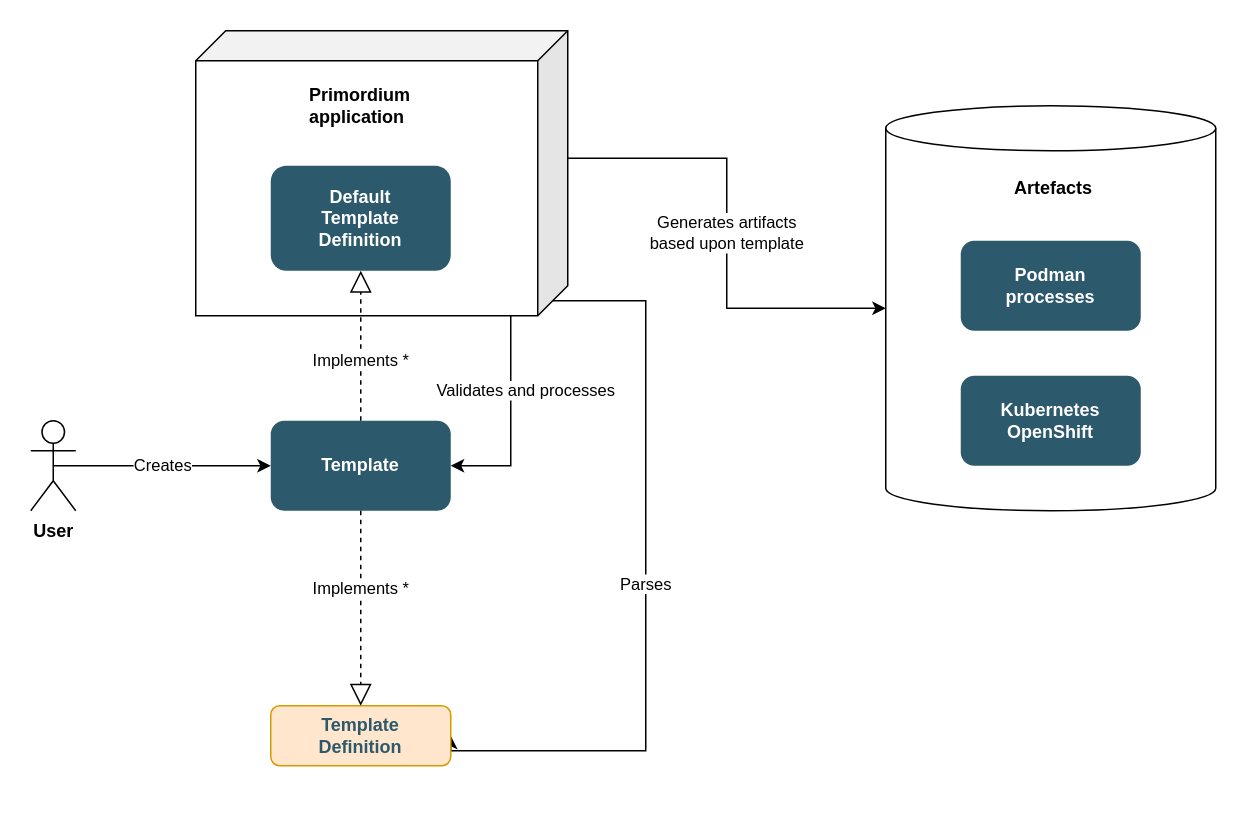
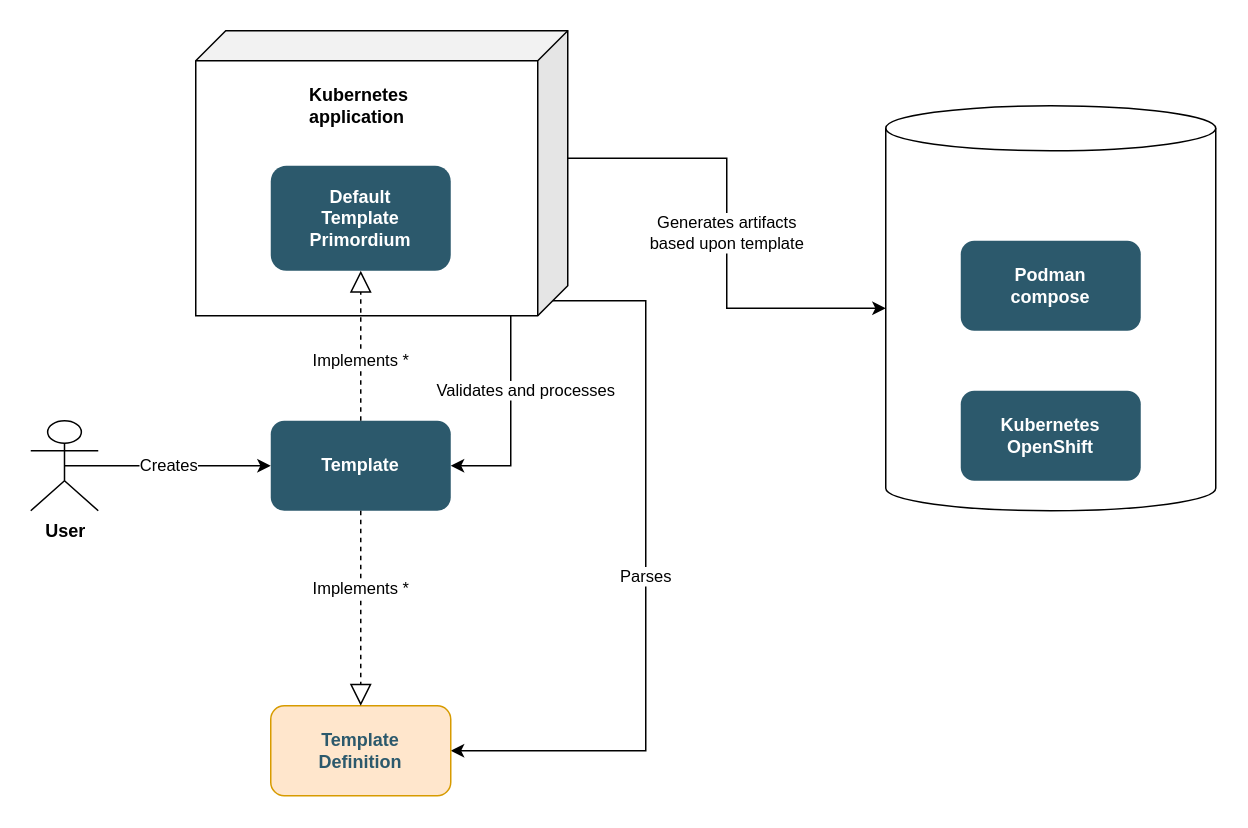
- <mxCell id="15" value="Primordium&lt;br&gt;application" style="text;strokeColor=none;fillColor=none;align=left;verticalAlign=middle;spacingLeft=4;spacingRight=4;overflow=hidden;points=[[0,0.5],[1,0.5]];portConstraint=eastwest;rotatable=0;whiteSpace=wrap;html=1;fontStyle=1" vertex="1" parent="1"><mxGeometry x="200" y="50" width="80" height="40" as="geometry" /></mxCell>
+ <mxCell id="15" value="Kubernetes&lt;br&gt;application" style="text;strokeColor=none;fillColor=none;align=left;verticalAlign=middle;spacingLeft=4;spacingRight=4;overflow=hidden;points=[[0,0.5],[1,0.5]];portConstraint=eastwest;rotatable=0;whiteSpace=wrap;html=1;fontStyle=1" vertex="1" parent="1"><mxGeometry x="200" y="50" width="80" height="40" as="geometry" /></mxCell>
- <mxCell id="12" value="Artefacts" style="text;strokeColor=none;fillColor=none;align=left;verticalAlign=middle;spacingLeft=4;spacingRight=4;overflow=hidden;points=[[0,0.5],[1,0.5]];portConstraint=eastwest;rotatable=0;whiteSpace=wrap;html=1;fontStyle=1" vertex="1" parent="1"><mxGeometry x="670" y="110" width="80" height="30" as="geometry" /></mxCell>
- <mxCell id="6" value="Default&lt;br&gt;Template&lt;br&gt;Definition" style="rounded=1;whiteSpace=wrap;html=1;fontStyle=1;fillColor=#2c596c;strokeColor=none;fontColor=#FFFFFF;" vertex="1" parent="1"><mxGeometry x="180" y="110" width="120" height="70" as="geometry" /></mxCell>
+ <mxCell id="6" value="Default&lt;br&gt;Template&lt;br&gt;Primordium" style="rounded=1;whiteSpace=wrap;html=1;fontStyle=1;fillColor=#2c596c;strokeColor=none;fontColor=#FFFFFF;" vertex="1" parent="1"><mxGeometry x="180" y="110" width="120" height="70" as="geometry" /></mxCell>
- <mxCell id="9" value="Podman&lt;br&gt;processes" style="rounded=1;whiteSpace=wrap;html=1;fontStyle=1;fillColor=#2c596c;strokeColor=none;fontColor=#FFFFFF;" vertex="1" parent="1"><mxGeometry x="640" y="160" width="120" height="60" as="geometry" /></mxCell>
+ <mxCell id="9" value="Podman&lt;br&gt;compose" style="rounded=1;whiteSpace=wrap;html=1;fontStyle=1;fillColor=#2c596c;strokeColor=none;fontColor=#FFFFFF;" vertex="1" parent="1"><mxGeometry x="640" y="160" width="120" height="60" as="geometry" /></mxCell>
- <mxCell id="10" value="Kubernetes&lt;br&gt;OpenShift" style="rounded=1;whiteSpace=wrap;html=1;fontStyle=1;fillColor=#2c596c;strokeColor=none;fontColor=#FFFFFF;" vertex="1" parent="1"><mxGeometry x="640" y="250" width="120" height="60" as="geometry" /></mxCell>
+ <mxCell id="10" value="Kubernetes&lt;br&gt;OpenShift" style="rounded=1;whiteSpace=wrap;html=1;fontStyle=1;fillColor=#2c596c;strokeColor=none;fontColor=#FFFFFF;" vertex="1" parent="1"><mxGeometry x="640" y="260" width="120" height="60" as="geometry" /></mxCell>
- <mxCell id="14" value="User" style="shape=umlActor;verticalLabelPosition=bottom;verticalAlign=top;html=1;outlineConnect=0;fontStyle=1" vertex="1" parent="1"><mxGeometry x="20" y="280" width="30" height="60" as="geometry" /></mxCell>
+ <mxCell id="14" value="User" style="shape=umlActor;verticalLabelPosition=bottom;verticalAlign=top;html=1;outlineConnect=0;fontStyle=1" vertex="1" parent="1"><mxGeometry x="20" y="280" width="45" height="60" as="geometry" /></mxCell>
- <mxCell id="17" value="Template&lt;br&gt;Definition" style="rounded=1;whiteSpace=wrap;html=1;fontStyle=1;fillColor=#ffe6cc;strokeColor=#d79b00;fontColor=#2C596C;" vertex="1" parent="1"><mxGeometry x="180" y="470" width="120" height="40" as="geometry" /></mxCell>
+ <mxCell id="17" value="Template&lt;br&gt;Definition" style="rounded=1;whiteSpace=wrap;html=1;fontStyle=1;fillColor=#ffe6cc;strokeColor=#d79b00;fontColor=#2C596C;" vertex="1" parent="1"><mxGeometry x="180" y="470" width="120" height="60" as="geometry" /></mxCell>
